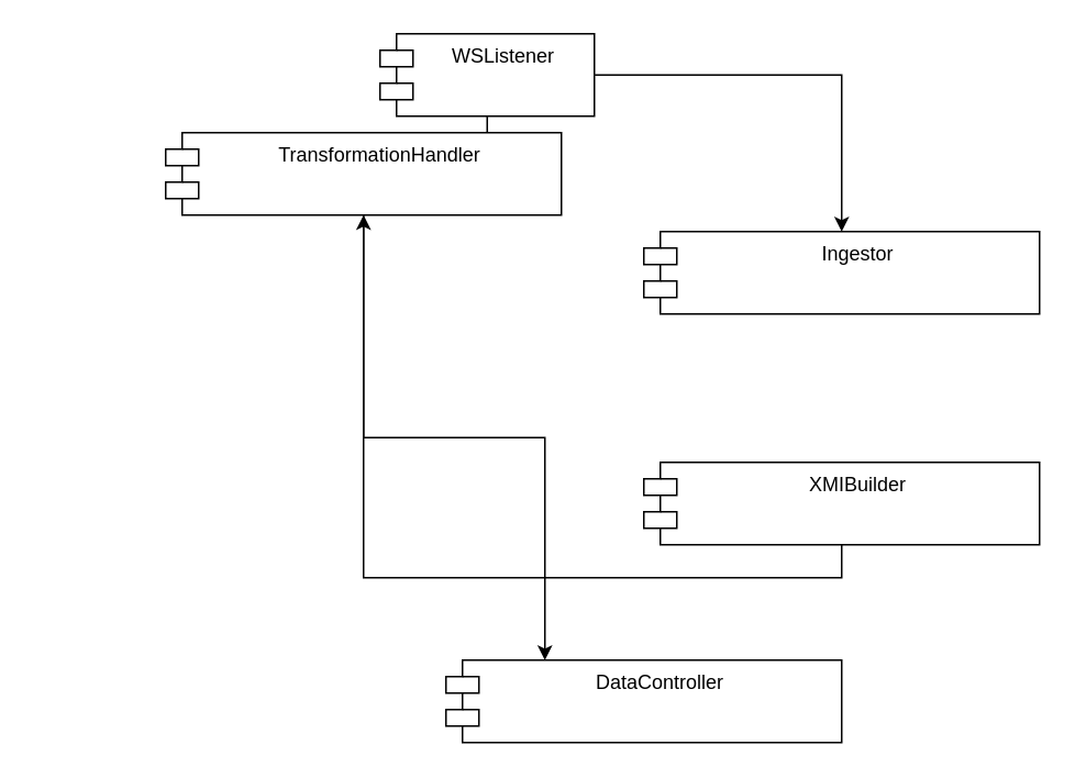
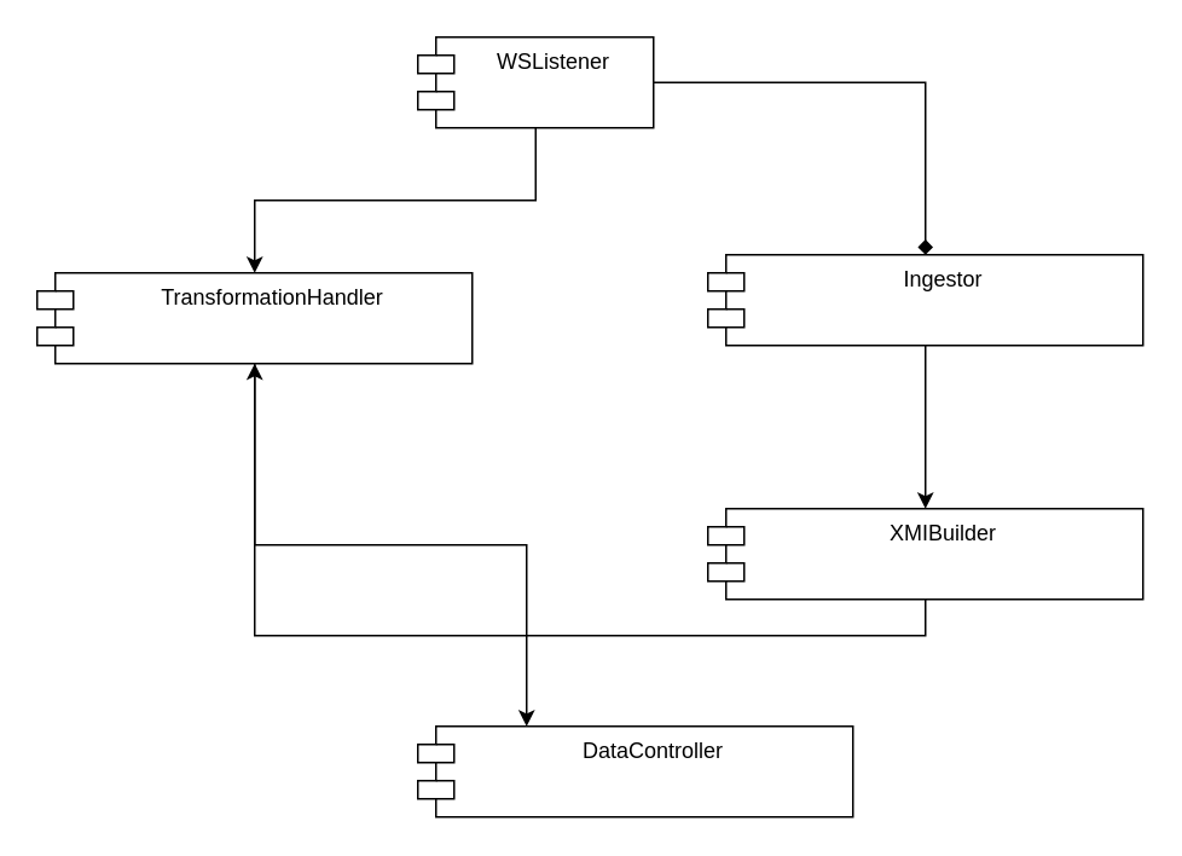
- <mxCell id="6" value="TransformationHandler" style="shape=module;align=left;spacingLeft=20;align=center;verticalAlign=top;" vertex="1" parent="1"><mxGeometry x="100" y="80" width="240" height="50" as="geometry" /></mxCell>
+ <mxCell id="6" value="TransformationHandler" style="shape=module;align=left;spacingLeft=20;align=center;verticalAlign=top;" vertex="1" parent="1"><mxGeometry x="20" y="150" width="240" height="50" as="geometry" /></mxCell>
- <mxCell id="3" value="" style="edgeStyle=orthogonalEdgeStyle;rounded=0;orthogonalLoop=1;jettySize=auto;html=1;exitX=1;exitY=0.5;exitDx=0;exitDy=0;entryX=0.5;entryY=0;entryDx=0;entryDy=0;" edge="1" parent="1" source="4" target="8"><mxGeometry relative="1" as="geometry" /></mxCell>
+ <mxCell id="3" value="" style="edgeStyle=orthogonalEdgeStyle;rounded=0;orthogonalLoop=1;jettySize=auto;html=1;exitX=1;exitY=0.5;exitDx=0;exitDy=0;entryX=0.5;entryY=0;entryDx=0;entryDy=0;endArrow=diamond;" edge="1" parent="1" source="4" target="8"><mxGeometry relative="1" as="geometry" /></mxCell>
+ <mxCell id="7" value="" style="edgeStyle=orthogonalEdgeStyle;rounded=0;orthogonalLoop=1;jettySize=auto;html=1;exitX=0.5;exitY=1;exitDx=0;exitDy=0;" edge="1" parent="1" source="8" target="10"><mxGeometry relative="1" as="geometry" /></mxCell>
- <mxCell id="11" value="DataController" style="shape=module;align=left;spacingLeft=20;align=center;verticalAlign=top;" vertex="1" parent="1"><mxGeometry x="270" y="400" width="240" height="50" as="geometry" /></mxCell>
+ <mxCell id="11" value="DataController" style="shape=module;align=left;spacingLeft=20;align=center;verticalAlign=top;" vertex="1" parent="1"><mxGeometry x="230" y="400" width="240" height="50" as="geometry" /></mxCell>
